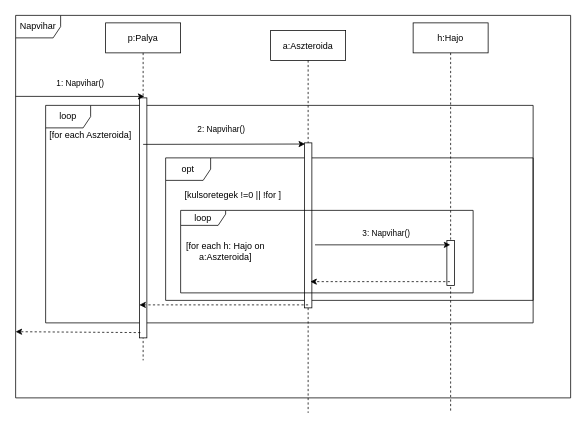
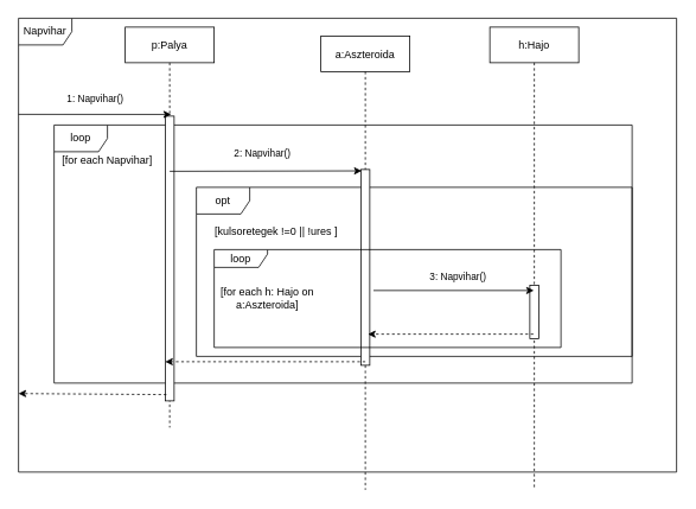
- <mxCell id="8" value="[for each Aszteroida]" style="text;html=1;strokeColor=none;fillColor=none;align=center;verticalAlign=middle;whiteSpace=wrap;rounded=0;" parent="1" vertex="1"><mxGeometry x="60" y="170" width="120" height="20" as="geometry" /></mxCell>
+ <mxCell id="8" value="[for each Napvihar]" style="text;html=1;strokeColor=none;fillColor=none;align=center;verticalAlign=middle;whiteSpace=wrap;rounded=0;" parent="1" vertex="1"><mxGeometry x="60" y="170" width="120" height="20" as="geometry" /></mxCell>
- <mxCell id="10" value="[kulsoretegek !=0 || !for ]" style="text;html=1;strokeColor=none;fillColor=none;align=center;verticalAlign=middle;whiteSpace=wrap;rounded=0;" parent="1" vertex="1"><mxGeometry x="210" y="250" width="200" height="20" as="geometry" /></mxCell>
+ <mxCell id="10" value="[kulsoretegek !=0 || !ures ]" style="text;html=1;strokeColor=none;fillColor=none;align=center;verticalAlign=middle;whiteSpace=wrap;rounded=0;" parent="1" vertex="1"><mxGeometry x="210" y="250" width="200" height="20" as="geometry" /></mxCell>
